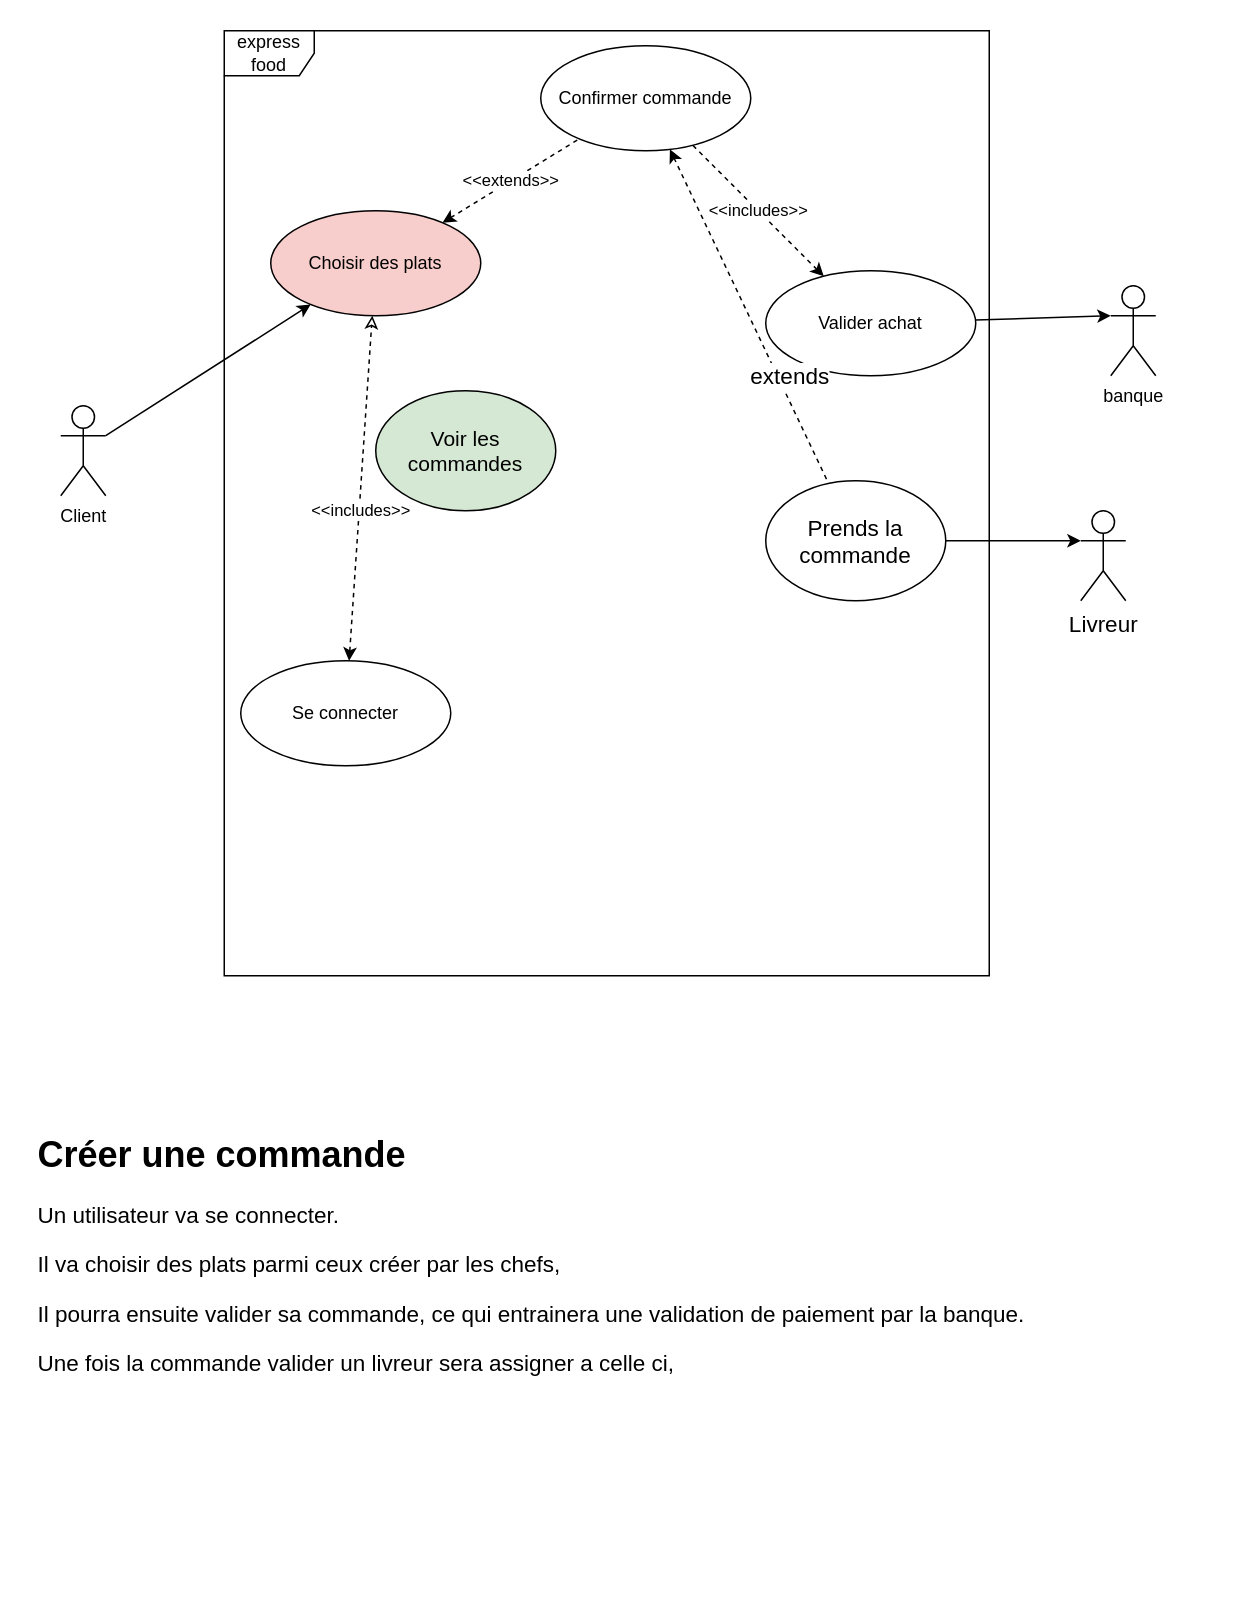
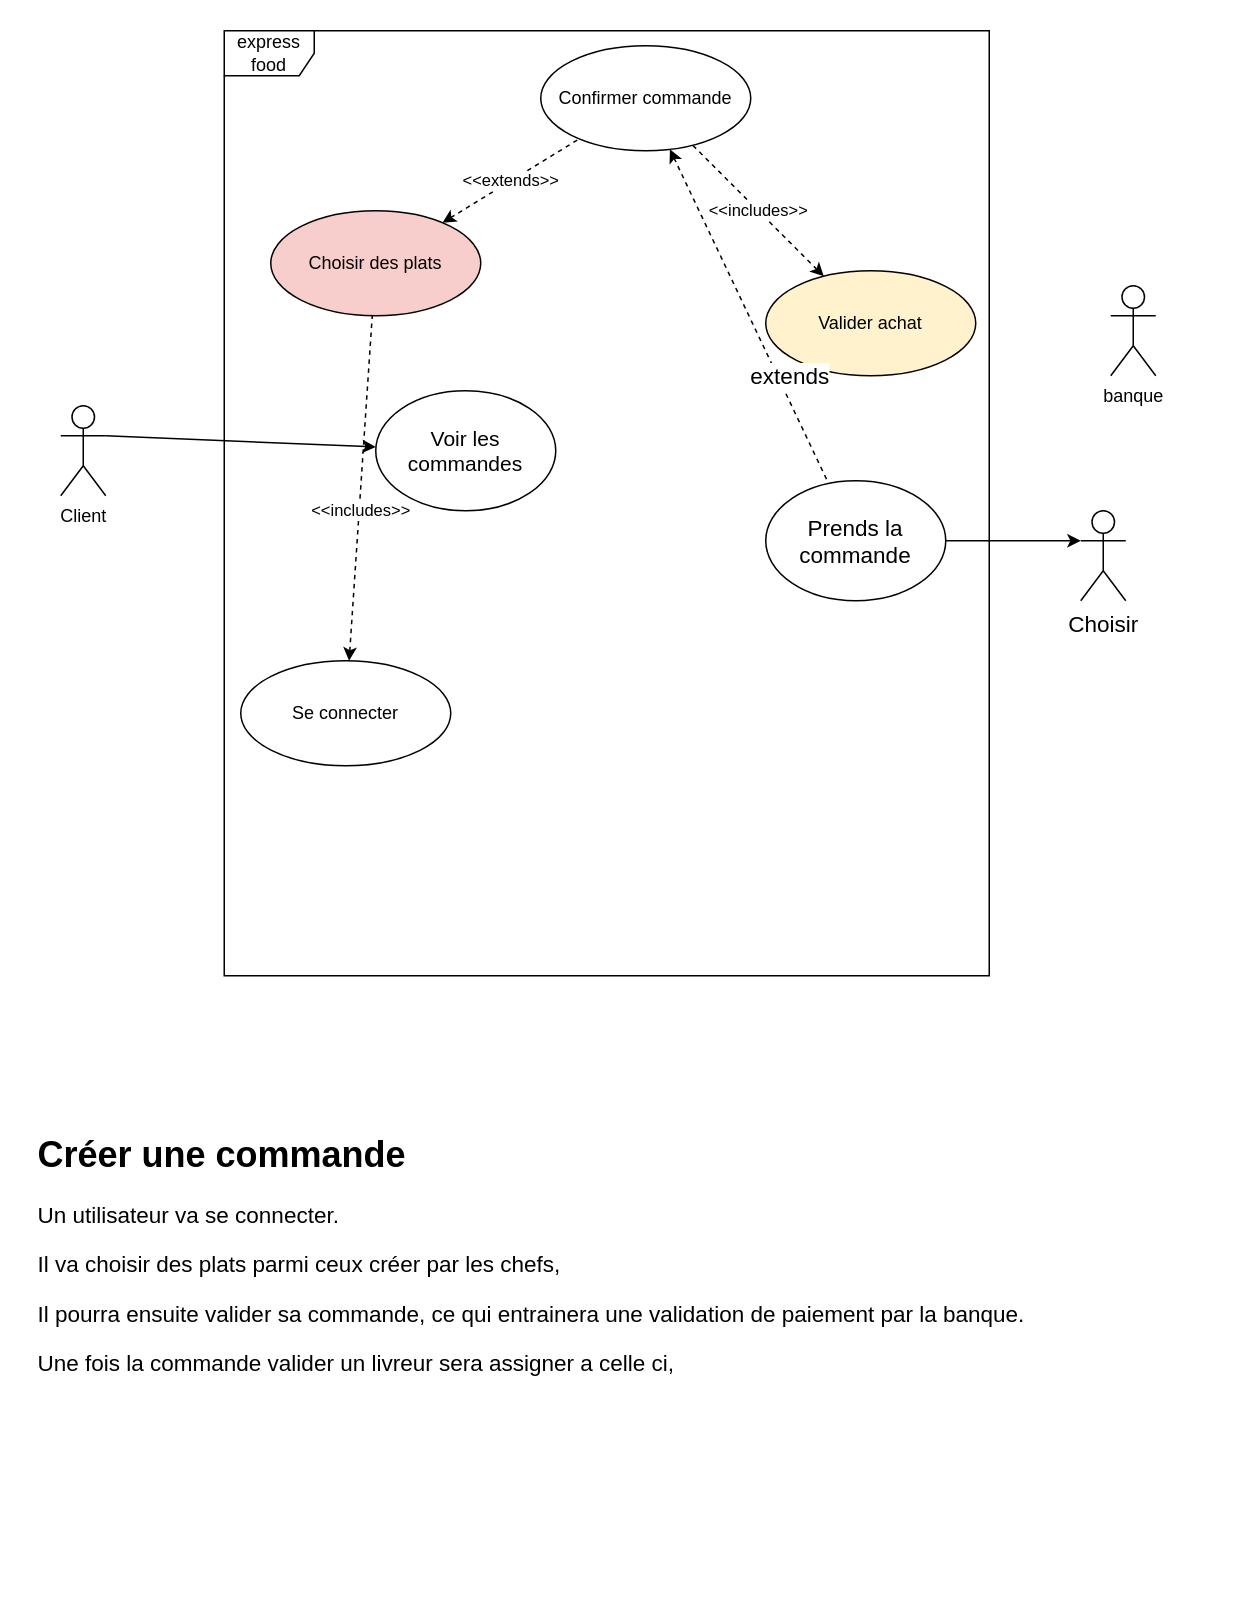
- <mxCell id="10" value="" style="endArrow=none;html=1;rounded=0;exitX=0;exitY=0.333;exitDx=0;exitDy=0;exitPerimeter=0;endFill=0;startArrow=classic;startFill=1;" parent="1" source="8" target="5" edge="1"><mxGeometry width="50" height="50" relative="1" as="geometry"><mxPoint x="150" y="230" as="sourcePoint" /><mxPoint x="242.652" y="411.092" as="targetPoint" /></mxGeometry></mxCell>
- <mxCell id="5" value="Valider achat" style="ellipse;whiteSpace=wrap;html=1;" parent="1" vertex="1"><mxGeometry x="510" y="180" width="140" height="70" as="geometry" /></mxCell>
+ <mxCell id="5" value="Valider achat" style="ellipse;whiteSpace=wrap;html=1;fillColor=#fff2cc;" parent="1" vertex="1"><mxGeometry x="510" y="180" width="140" height="70" as="geometry" /></mxCell>
- <mxCell id="11" value="&amp;lt;&amp;lt;includes&amp;gt;&amp;gt;" style="endArrow=classic;html=1;rounded=0;dashed=1;endFill=0;startArrow=classic;startFill=1;" parent="1" source="7" target="4" edge="1"><mxGeometry x="-0.13" y="-1" width="50" height="50" relative="1" as="geometry"><mxPoint x="40" y="500" as="sourcePoint" /><mxPoint x="90" y="450" as="targetPoint" /><mxPoint as="offset" /></mxGeometry></mxCell>
+ <mxCell id="11" value="&amp;lt;&amp;lt;includes&amp;gt;&amp;gt;" style="endArrow=none;html=1;rounded=0;dashed=1;endFill=0;startArrow=classic;startFill=1;" parent="1" source="7" target="4" edge="1"><mxGeometry x="-0.13" y="-1" width="50" height="50" relative="1" as="geometry"><mxPoint x="40" y="500" as="sourcePoint" /><mxPoint x="90" y="450" as="targetPoint" /><mxPoint as="offset" /></mxGeometry></mxCell>
- <mxCell id="9" value="" style="endArrow=classic;html=1;rounded=0;exitX=1;exitY=0.333;exitDx=0;exitDy=0;exitPerimeter=0;endFill=1;" parent="1" source="3" target="4" edge="1"><mxGeometry width="50" height="50" relative="1" as="geometry"><mxPoint x="140" y="220" as="sourcePoint" /><mxPoint x="232.652" y="401.092" as="targetPoint" /></mxGeometry></mxCell>
+ <mxCell id="21" value="" style="endArrow=classic;html=1;rounded=0;fontSize=14;exitX=1;exitY=0.333;exitDx=0;exitDy=0;exitPerimeter=0;" parent="1" source="3" target="20" edge="1"><mxGeometry width="50" height="50" relative="1" as="geometry"><mxPoint x="20" y="490" as="sourcePoint" /><mxPoint x="70" y="440" as="targetPoint" /></mxGeometry></mxCell>
- <mxCell id="20" value="Voir les commandes" style="ellipse;whiteSpace=wrap;html=1;fontSize=14;fillColor=#d5e8d4;" parent="1" vertex="1"><mxGeometry x="250" y="260" width="120" height="80" as="geometry" /></mxCell>
+ <mxCell id="20" value="Voir les commandes" style="ellipse;whiteSpace=wrap;html=1;fontSize=14;" parent="1" vertex="1"><mxGeometry x="250" y="260" width="120" height="80" as="geometry" /></mxCell>
- <mxCell id="15" value="Livreur" style="shape=umlActor;verticalLabelPosition=bottom;verticalAlign=top;html=1;outlineConnect=0;fontSize=15;" parent="1" vertex="1"><mxGeometry x="720" y="340" width="30" height="60" as="geometry" /></mxCell>
+ <mxCell id="15" value="Choisir" style="shape=umlActor;verticalLabelPosition=bottom;verticalAlign=top;html=1;outlineConnect=0;fontSize=15;" parent="1" vertex="1"><mxGeometry x="720" y="340" width="30" height="60" as="geometry" /></mxCell>
